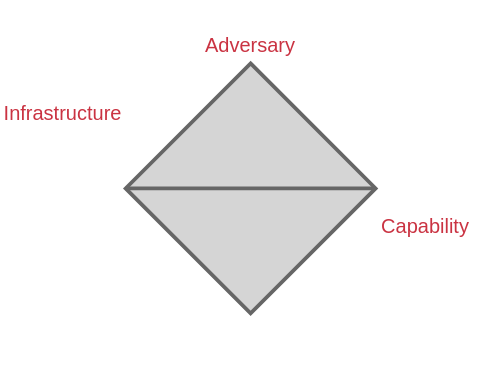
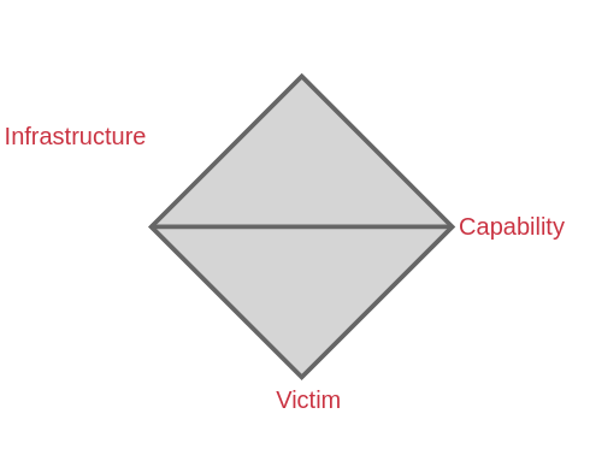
- <mxCell id="3" value="&lt;font color=&quot;#ca3342&quot; style=&quot;font-size: 16px;&quot;&gt;Adversary&lt;/font&gt;" style="text;html=1;strokeColor=none;fillColor=none;align=center;verticalAlign=middle;whiteSpace=wrap;rounded=0;" vertex="1" parent="1"><mxGeometry x="170" y="20" width="60" height="30" as="geometry" /></mxCell>
- <mxCell id="4" value="&lt;font color=&quot;#ca3342&quot; style=&quot;font-size: 16px;&quot;&gt;Capability&lt;/font&gt;" style="text;html=1;strokeColor=none;fillColor=none;align=center;verticalAlign=middle;whiteSpace=wrap;rounded=0;" vertex="1" parent="1"><mxGeometry x="310" y="165" width="60" height="30" as="geometry" /></mxCell>
+ <mxCell id="4" value="&lt;font color=&quot;#ca3342&quot; style=&quot;font-size: 16px;&quot;&gt;Capability&lt;/font&gt;" style="text;html=1;strokeColor=none;fillColor=none;align=center;verticalAlign=middle;whiteSpace=wrap;rounded=0;" vertex="1" parent="1"><mxGeometry x="310" y="135" width="60" height="30" as="geometry" /></mxCell>
+ <mxCell id="5" value="&lt;font color=&quot;#ca3342&quot; style=&quot;font-size: 16px;&quot;&gt;Victim&lt;/font&gt;" style="text;html=1;strokeColor=none;fillColor=none;align=center;verticalAlign=middle;whiteSpace=wrap;rounded=0;" vertex="1" parent="1"><mxGeometry x="175" y="250" width="60" height="30" as="geometry" /></mxCell>
